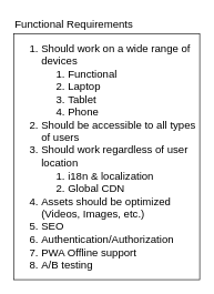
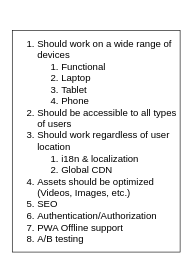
- <mxCell id="4" value="Functional Requirements" style="text;html=1;strokeColor=none;fillColor=none;align=left;verticalAlign=middle;whiteSpace=wrap;rounded=0;fontSize=16;" vertex="1" parent="2"><mxGeometry width="220" height="30" as="geometry" /></mxCell>
